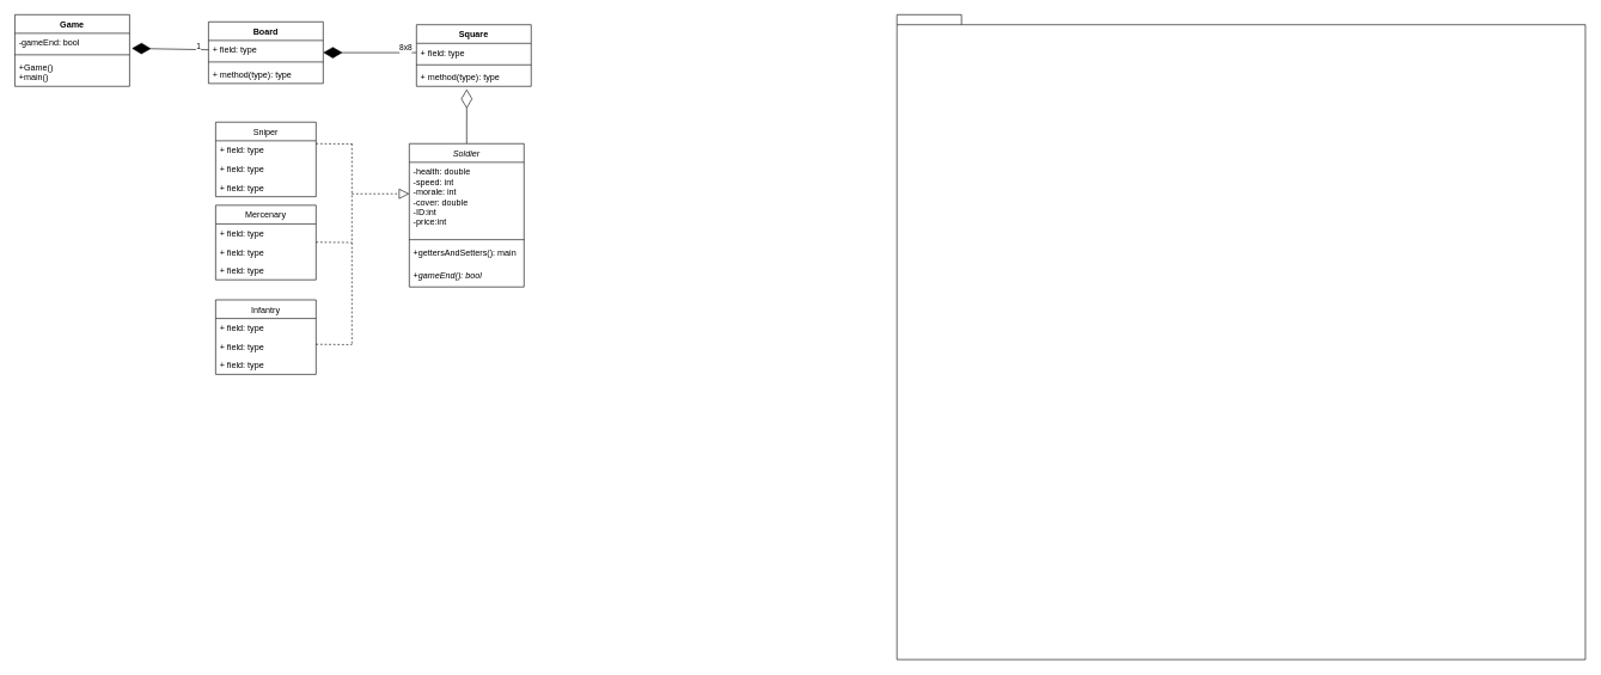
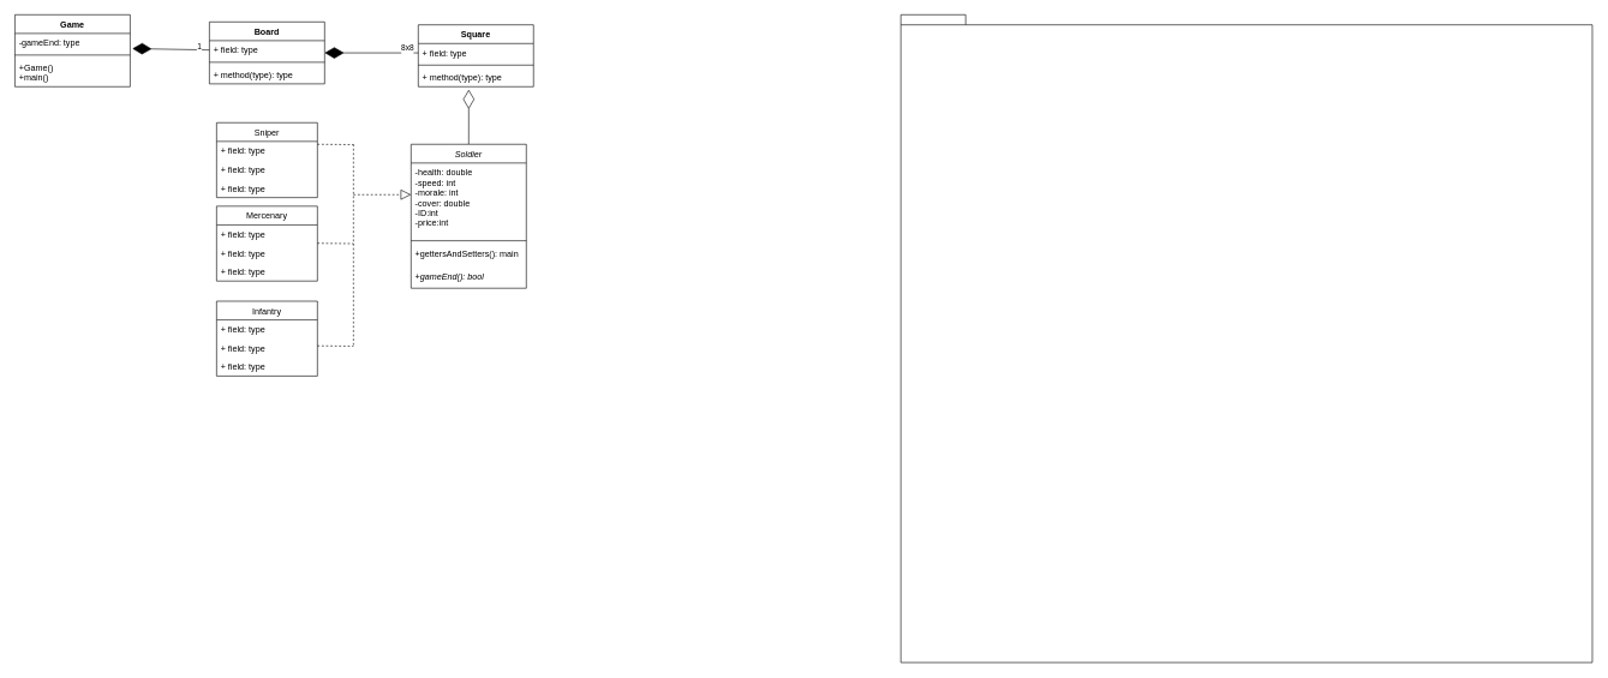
- <mxCell id="9" value="-gameEnd: bool" style="text;strokeColor=none;fillColor=none;align=left;verticalAlign=top;spacingLeft=4;spacingRight=4;overflow=hidden;rotatable=0;points=[[0,0.5],[1,0.5]];portConstraint=eastwest;" vertex="1" parent="8"><mxGeometry y="26" width="160" height="26" as="geometry" /></mxCell>
+ <mxCell id="9" value="-gameEnd: type" style="text;strokeColor=none;fillColor=none;align=left;verticalAlign=top;spacingLeft=4;spacingRight=4;overflow=hidden;rotatable=0;points=[[0,0.5],[1,0.5]];portConstraint=eastwest;" vertex="1" parent="8"><mxGeometry y="26" width="160" height="26" as="geometry" /></mxCell>
